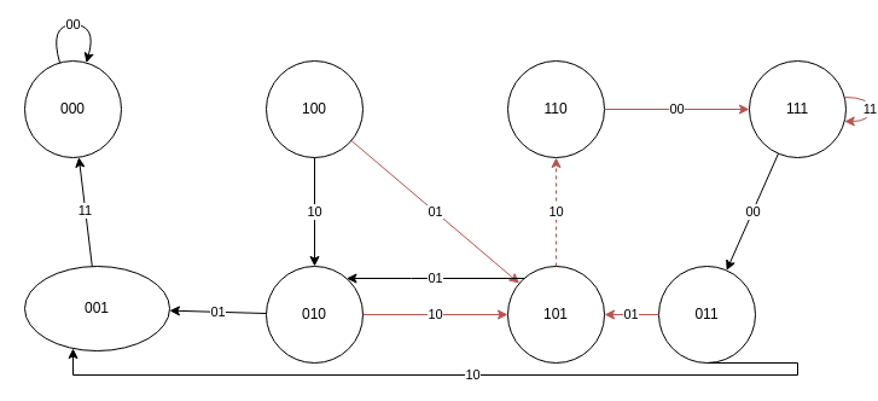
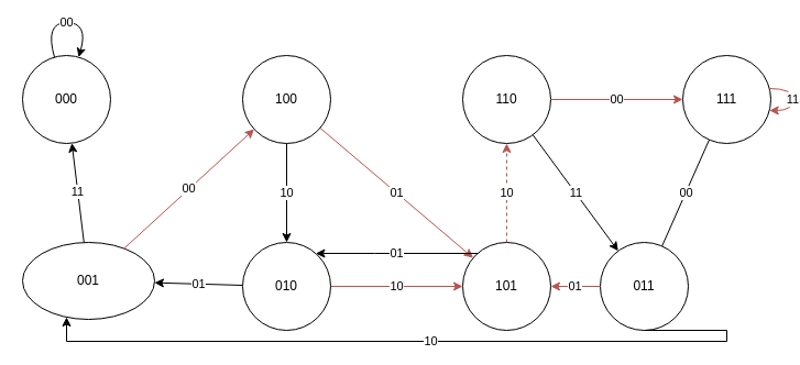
+ <mxCell id="19" value="11" style="endArrow=classic;html=1;rounded=0;" edge="1" parent="1" source="8" target="10"><mxGeometry width="50" height="50" relative="1" as="geometry"><mxPoint x="622.875" y="284.89" as="sourcePoint" /><mxPoint x="497.195" y="335.284" as="targetPoint" /></mxGeometry></mxCell>
+ <mxCell id="12" value="00" style="endArrow=classic;html=1;rounded=0;fillColor=#f8cecc;strokeColor=#b85450;" edge="1" parent="1" source="5" target="4"><mxGeometry width="50" height="50" relative="1" as="geometry"><mxPoint x="62.151" y="230.058" as="sourcePoint" /><mxPoint x="67.651" y="139.931" as="targetPoint" /></mxGeometry></mxCell>
- <mxCell id="16" value="00" style="endArrow=classic;html=1;rounded=0;" edge="1" parent="1" source="9" target="10"><mxGeometry width="50" height="50" relative="1" as="geometry"><mxPoint x="590" y="260" as="sourcePoint" /><mxPoint x="435.172" y="221.362" as="targetPoint" /></mxGeometry></mxCell>
+ <mxCell id="16" value="00" style="endArrow=none;html=1;rounded=0;" edge="1" parent="1" source="9" target="10"><mxGeometry width="50" height="50" relative="1" as="geometry"><mxPoint x="590" y="260" as="sourcePoint" /><mxPoint x="435.172" y="221.362" as="targetPoint" /></mxGeometry></mxCell>
